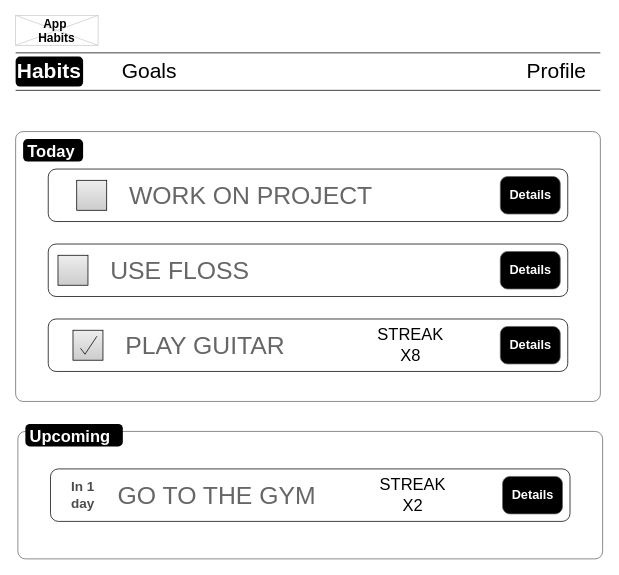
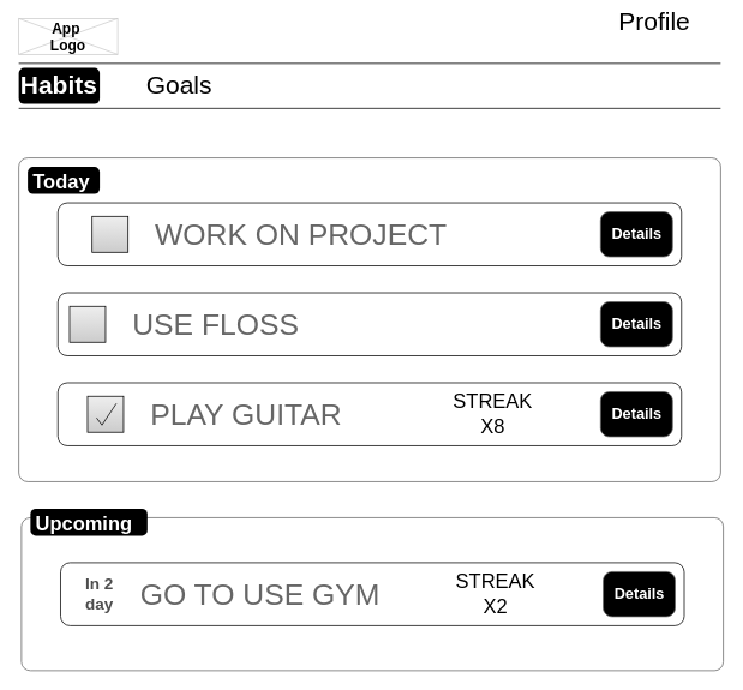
- <mxCell id="28" value="App &#10;Habits" style="text;spacingTop=-5;align=center;fontStyle=1;fontSize=16;" parent="1" vertex="1"><mxGeometry x="20" y="20" width="110" height="40" as="geometry" /></mxCell>
+ <mxCell id="28" value="App &#10;Logo" style="text;spacingTop=-5;align=center;fontStyle=1;fontSize=16;" parent="1" vertex="1"><mxGeometry x="20" y="20" width="110" height="40" as="geometry" /></mxCell>
- <mxCell id="26" value="Profile" style="text;spacingTop=-5;fontStyle=0;fontSize=28;" parent="1" vertex="1"><mxGeometry x="700" y="75" width="100" height="40" as="geometry" /></mxCell>
+ <mxCell id="26" value="Profile" style="text;spacingTop=-5;fontStyle=0;fontSize=28;" parent="1" vertex="1"><mxGeometry x="685" y="5" width="100" height="40" as="geometry" /></mxCell>
- <mxCell id="35" value="In 1 day" style="text;html=1;strokeColor=none;fillColor=none;align=center;verticalAlign=middle;whiteSpace=wrap;rounded=0;shadow=0;glass=0;sketch=0;fontSize=18;fontStyle=1;fontColor=#4D4D4D;" parent="31" vertex="1"><mxGeometry x="23.5" y="25" width="40" height="20" as="geometry" /></mxCell>
+ <mxCell id="35" value="In 2 day" style="text;html=1;strokeColor=none;fillColor=none;align=center;verticalAlign=middle;whiteSpace=wrap;rounded=0;shadow=0;glass=0;sketch=0;fontSize=18;fontStyle=1;fontColor=#4D4D4D;" parent="31" vertex="1"><mxGeometry x="23.5" y="25" width="40" height="20" as="geometry" /></mxCell>
- <mxCell id="36" value="&lt;span style=&quot;color: rgb(102 , 102 , 102) ; font-size: 33px ; text-align: left&quot;&gt;GO TO THE GYM&lt;/span&gt;" style="text;html=1;strokeColor=none;fillColor=none;align=center;verticalAlign=middle;whiteSpace=wrap;rounded=0;shadow=0;glass=0;sketch=0;fontSize=16;fontColor=#000000;" parent="31" vertex="1"><mxGeometry x="73.5" y="25" width="296.5" height="20" as="geometry" /></mxCell>
+ <mxCell id="36" value="&lt;span style=&quot;color: rgb(102 , 102 , 102) ; font-size: 33px ; text-align: left&quot;&gt;GO TO USE GYM&lt;/span&gt;" style="text;html=1;strokeColor=none;fillColor=none;align=center;verticalAlign=middle;whiteSpace=wrap;rounded=0;shadow=0;glass=0;sketch=0;fontSize=16;fontColor=#000000;" parent="31" vertex="1"><mxGeometry x="73.5" y="25" width="296.5" height="20" as="geometry" /></mxCell>
